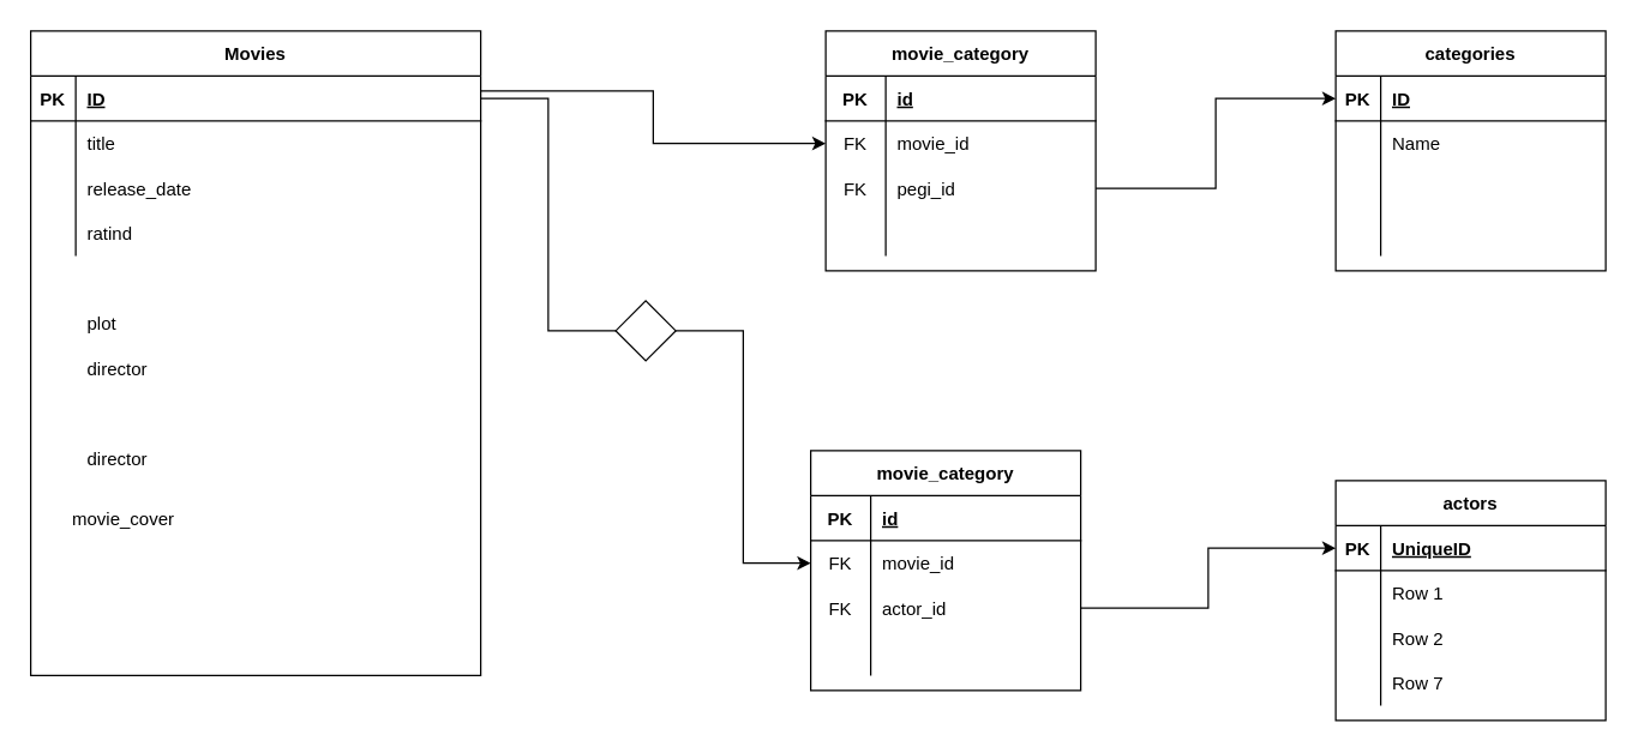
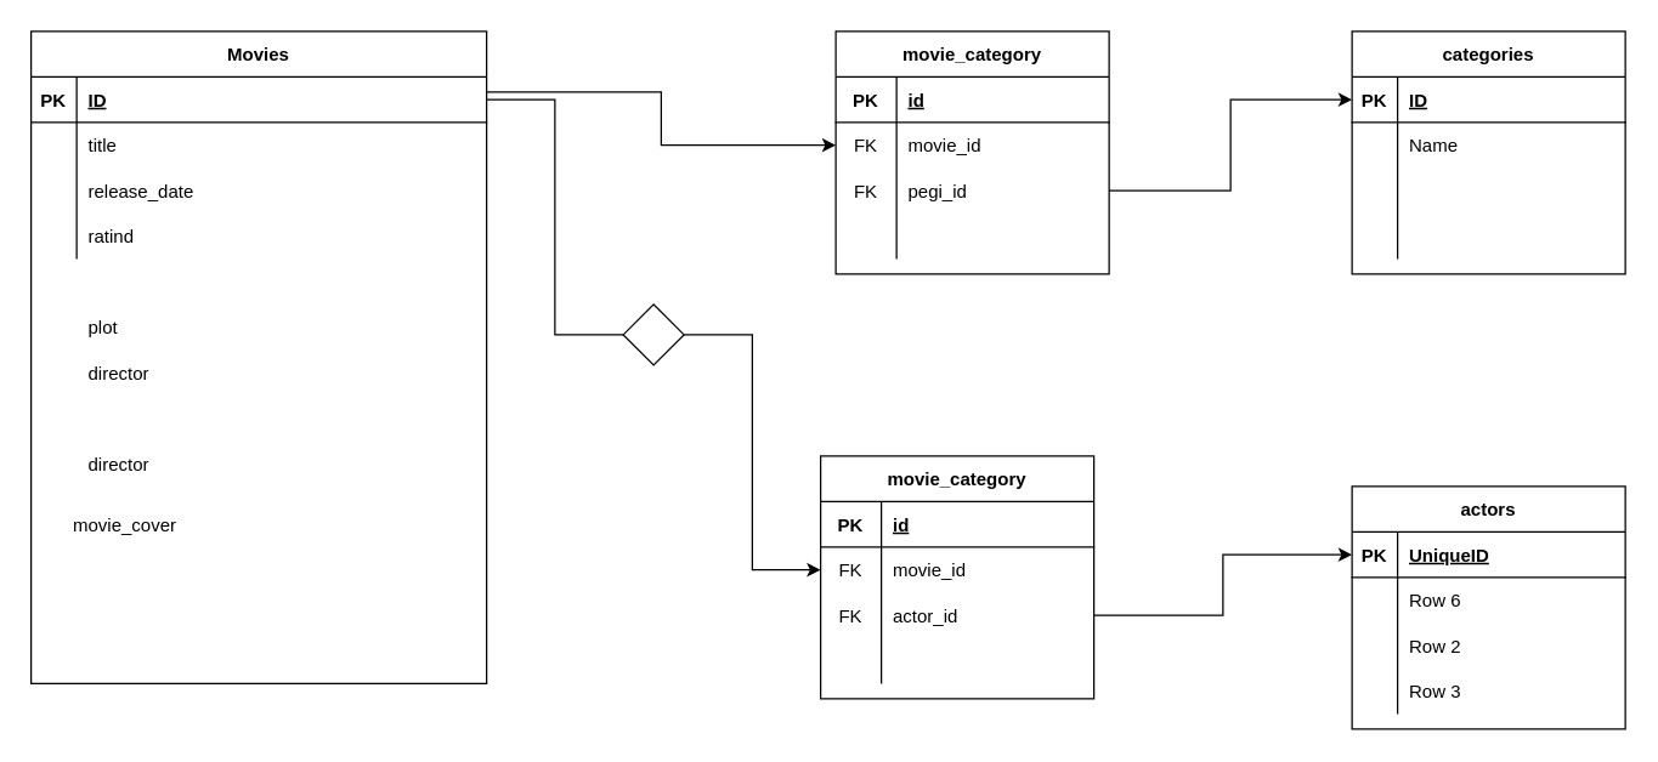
- <mxCell id="40" value="Row 1" style="shape=partialRectangle;connectable=0;fillColor=none;top=0;left=0;bottom=0;right=0;align=left;spacingLeft=6;overflow=hidden;" vertex="1" parent="38"><mxGeometry x="30" width="150" height="30" as="geometry"><mxRectangle width="150" height="30" as="alternateBounds" /></mxGeometry></mxCell>
+ <mxCell id="40" value="Row 6" style="shape=partialRectangle;connectable=0;fillColor=none;top=0;left=0;bottom=0;right=0;align=left;spacingLeft=6;overflow=hidden;" vertex="1" parent="38"><mxGeometry x="30" width="150" height="30" as="geometry"><mxRectangle width="150" height="30" as="alternateBounds" /></mxGeometry></mxCell>
- <mxCell id="46" value="Row 7" style="shape=partialRectangle;connectable=0;fillColor=none;top=0;left=0;bottom=0;right=0;align=left;spacingLeft=6;overflow=hidden;" vertex="1" parent="44"><mxGeometry x="30" width="150" height="30" as="geometry"><mxRectangle width="150" height="30" as="alternateBounds" /></mxGeometry></mxCell>
+ <mxCell id="46" value="Row 3" style="shape=partialRectangle;connectable=0;fillColor=none;top=0;left=0;bottom=0;right=0;align=left;spacingLeft=6;overflow=hidden;" vertex="1" parent="44"><mxGeometry x="30" width="150" height="30" as="geometry"><mxRectangle width="150" height="30" as="alternateBounds" /></mxGeometry></mxCell>
